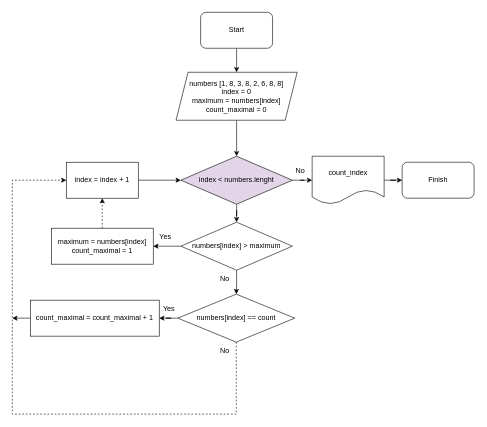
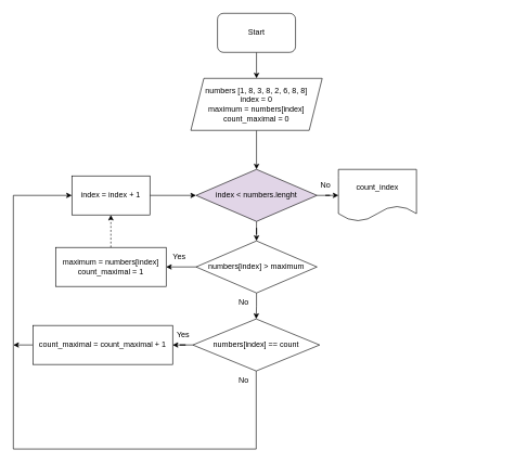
- <mxCell id="9" value="" style="edgeStyle=orthogonalEdgeStyle;rounded=0;orthogonalLoop=1;jettySize=auto;html=1;" edge="1" parent="1" source="10" target="11"><mxGeometry relative="1" as="geometry" /></mxCell>
- <mxCell id="11" value="Finish" style="rounded=1;whiteSpace=wrap;html=1;" vertex="1" parent="1"><mxGeometry x="670" y="270" width="120" height="60" as="geometry" /></mxCell>
- <mxCell id="21" value="" style="edgeStyle=orthogonalEdgeStyle;rounded=0;orthogonalLoop=1;jettySize=auto;html=1;entryX=0;entryY=0.5;entryDx=0;entryDy=0;exitX=0.5;exitY=1;exitDx=0;exitDy=0;dashed=1;" edge="1" parent="1" source="23" target="19"><mxGeometry relative="1" as="geometry"><mxPoint x="394" y="610" as="targetPoint" /><Array as="points"><mxPoint x="394" y="690" /><mxPoint x="20" y="690" /><mxPoint x="20" y="300" /></Array></mxGeometry></mxCell>
+ <mxCell id="21" value="" style="edgeStyle=orthogonalEdgeStyle;rounded=0;orthogonalLoop=1;jettySize=auto;html=1;entryX=0;entryY=0.5;entryDx=0;entryDy=0;exitX=0.5;exitY=1;exitDx=0;exitDy=0;" edge="1" parent="1" source="23" target="19"><mxGeometry relative="1" as="geometry"><mxPoint x="394" y="610" as="targetPoint" /><Array as="points"><mxPoint x="394" y="690" /><mxPoint x="20" y="690" /><mxPoint x="20" y="300" /></Array></mxGeometry></mxCell>
